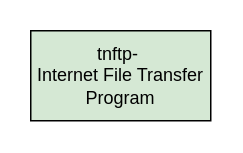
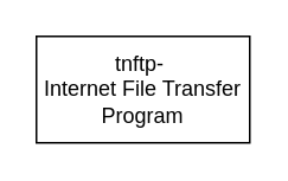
- <mxCell id="2" value="tnftp-&amp;nbsp;&lt;div&gt;Internet File Transfer Program&lt;/div&gt;" style="rounded=0;whiteSpace=wrap;html=1;fillColor=#d5e8d4;" parent="1" vertex="1"><mxGeometry x="20" y="20" width="120" height="60" as="geometry" /></mxCell>
+ <mxCell id="2" value="tnftp-&amp;nbsp;&lt;div&gt;Internet File Transfer Program&lt;/div&gt;" style="rounded=0;whiteSpace=wrap;html=1;" parent="1" vertex="1"><mxGeometry x="20" y="20" width="120" height="60" as="geometry" /></mxCell>
